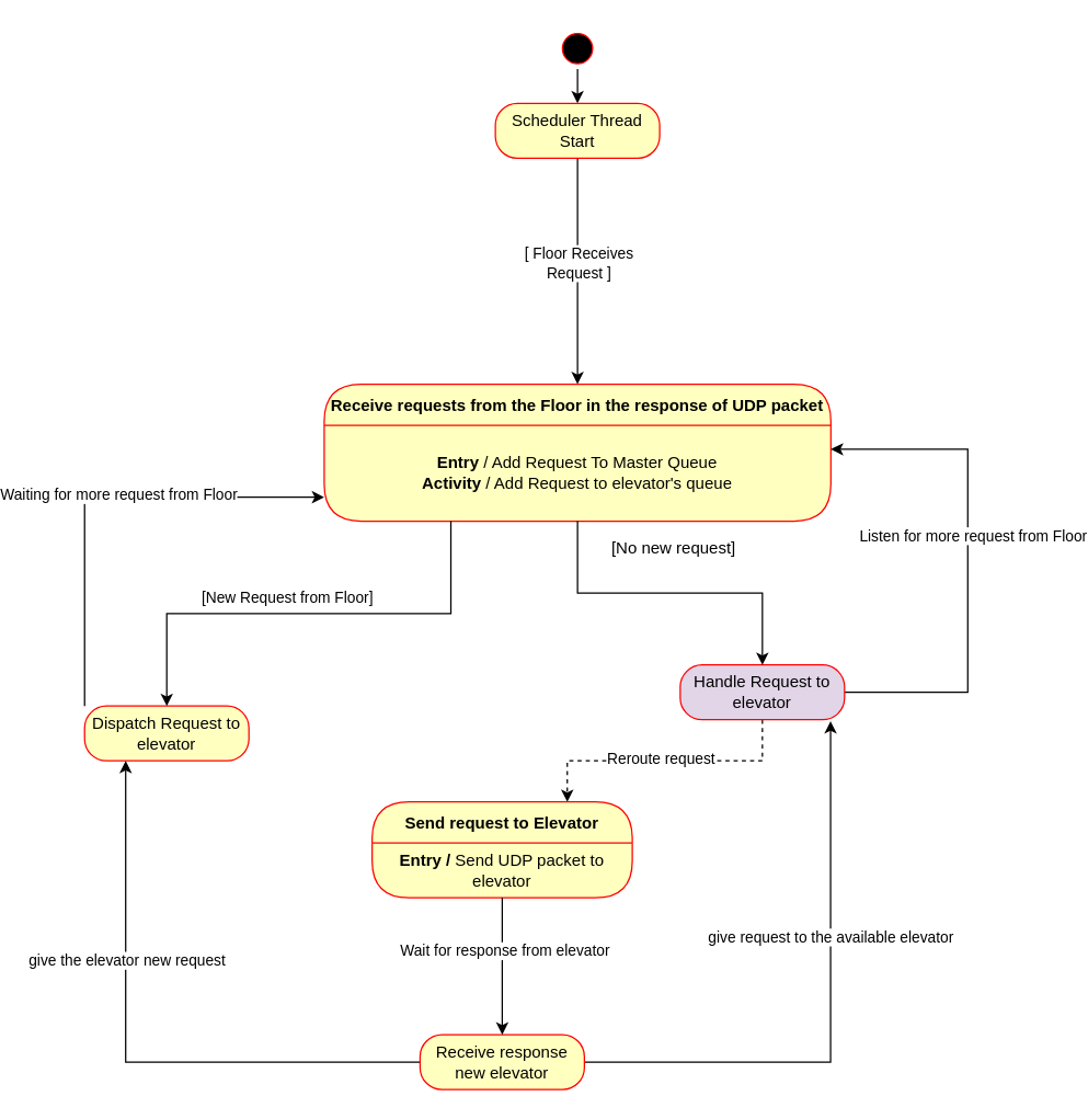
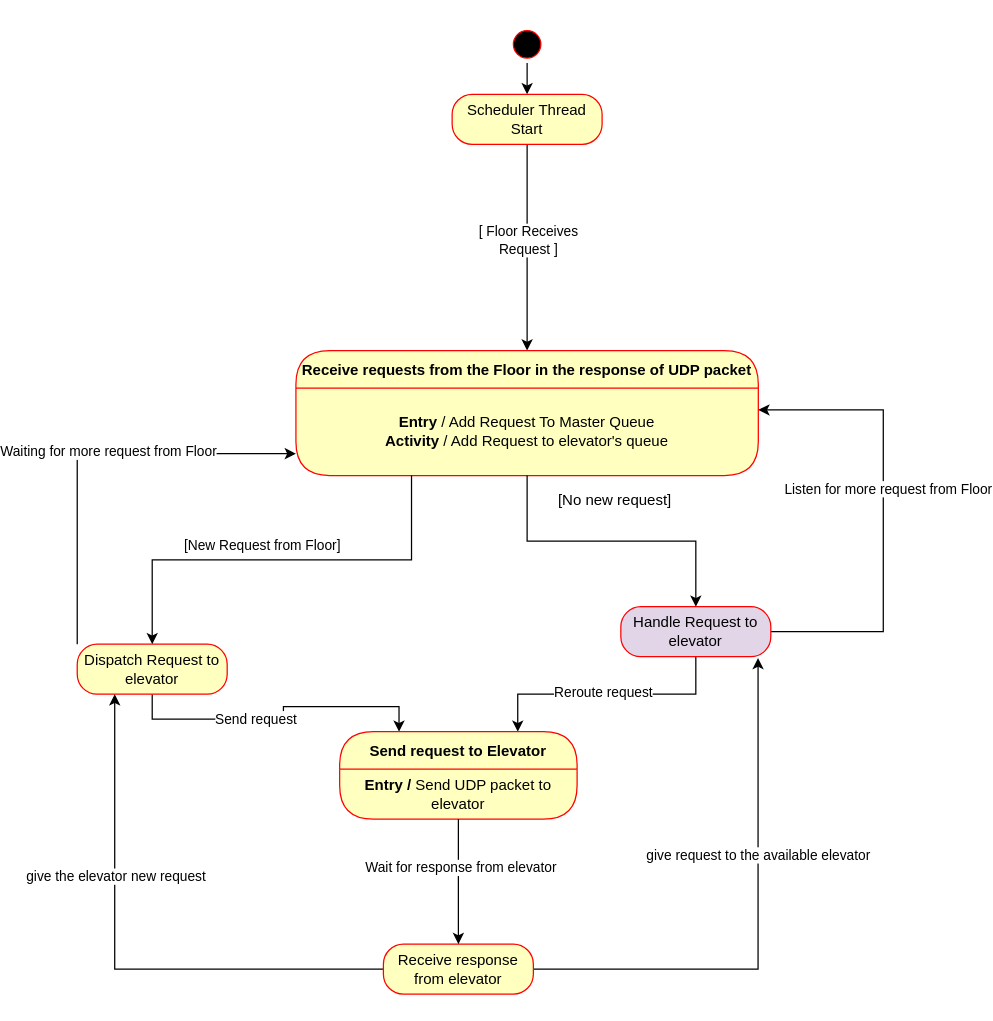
- <mxCell id="16" style="edgeStyle=orthogonalEdgeStyle;rounded=0;orthogonalLoop=1;jettySize=auto;html=1;exitX=0.5;exitY=1;exitDx=0;exitDy=0;entryX=0.75;entryY=0;entryDx=0;entryDy=0;dashed=1;" edge="1" parent="1" source="20" target="23"><mxGeometry relative="1" as="geometry" /></mxCell>
+ <mxCell id="16" style="edgeStyle=orthogonalEdgeStyle;rounded=0;orthogonalLoop=1;jettySize=auto;html=1;exitX=0.5;exitY=1;exitDx=0;exitDy=0;entryX=0.75;entryY=0;entryDx=0;entryDy=0;" edge="1" parent="1" source="20" target="23"><mxGeometry relative="1" as="geometry" /></mxCell>
+ <mxCell id="9" style="edgeStyle=orthogonalEdgeStyle;rounded=0;orthogonalLoop=1;jettySize=auto;html=1;exitX=0.5;exitY=1;exitDx=0;exitDy=0;entryX=0.25;entryY=0;entryDx=0;entryDy=0;" edge="1" parent="1" source="13" target="23"><mxGeometry relative="1" as="geometry" /></mxCell>
+ <mxCell id="10" value="Send request" style="edgeLabel;html=1;align=center;verticalAlign=middle;resizable=0;points=[];" vertex="1" connectable="0" parent="9"><mxGeometry x="-0.174" y="1" relative="1" as="geometry"><mxPoint as="offset" /></mxGeometry></mxCell>
- <mxCell id="29" value="Receive response new elevator" style="rounded=1;whiteSpace=wrap;html=1;arcSize=40;fontColor=#000000;fillColor=#ffffc0;strokeColor=#ff0000;" vertex="1" parent="1"><mxGeometry x="265" y="755" width="120" height="40" as="geometry" /></mxCell>
+ <mxCell id="29" value="Receive response from elevator" style="rounded=1;whiteSpace=wrap;html=1;arcSize=40;fontColor=#000000;fillColor=#ffffc0;strokeColor=#ff0000;" vertex="1" parent="1"><mxGeometry x="265" y="755" width="120" height="40" as="geometry" /></mxCell>
